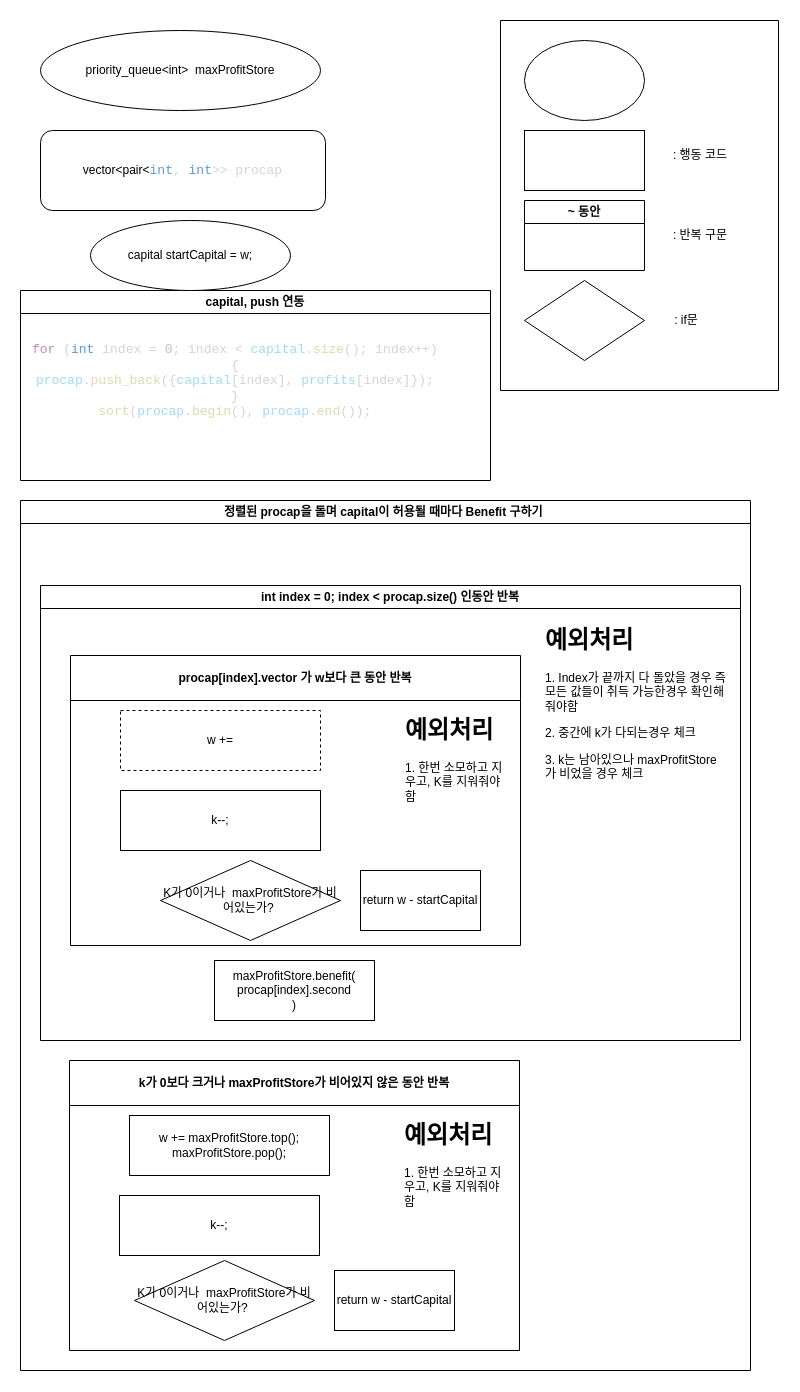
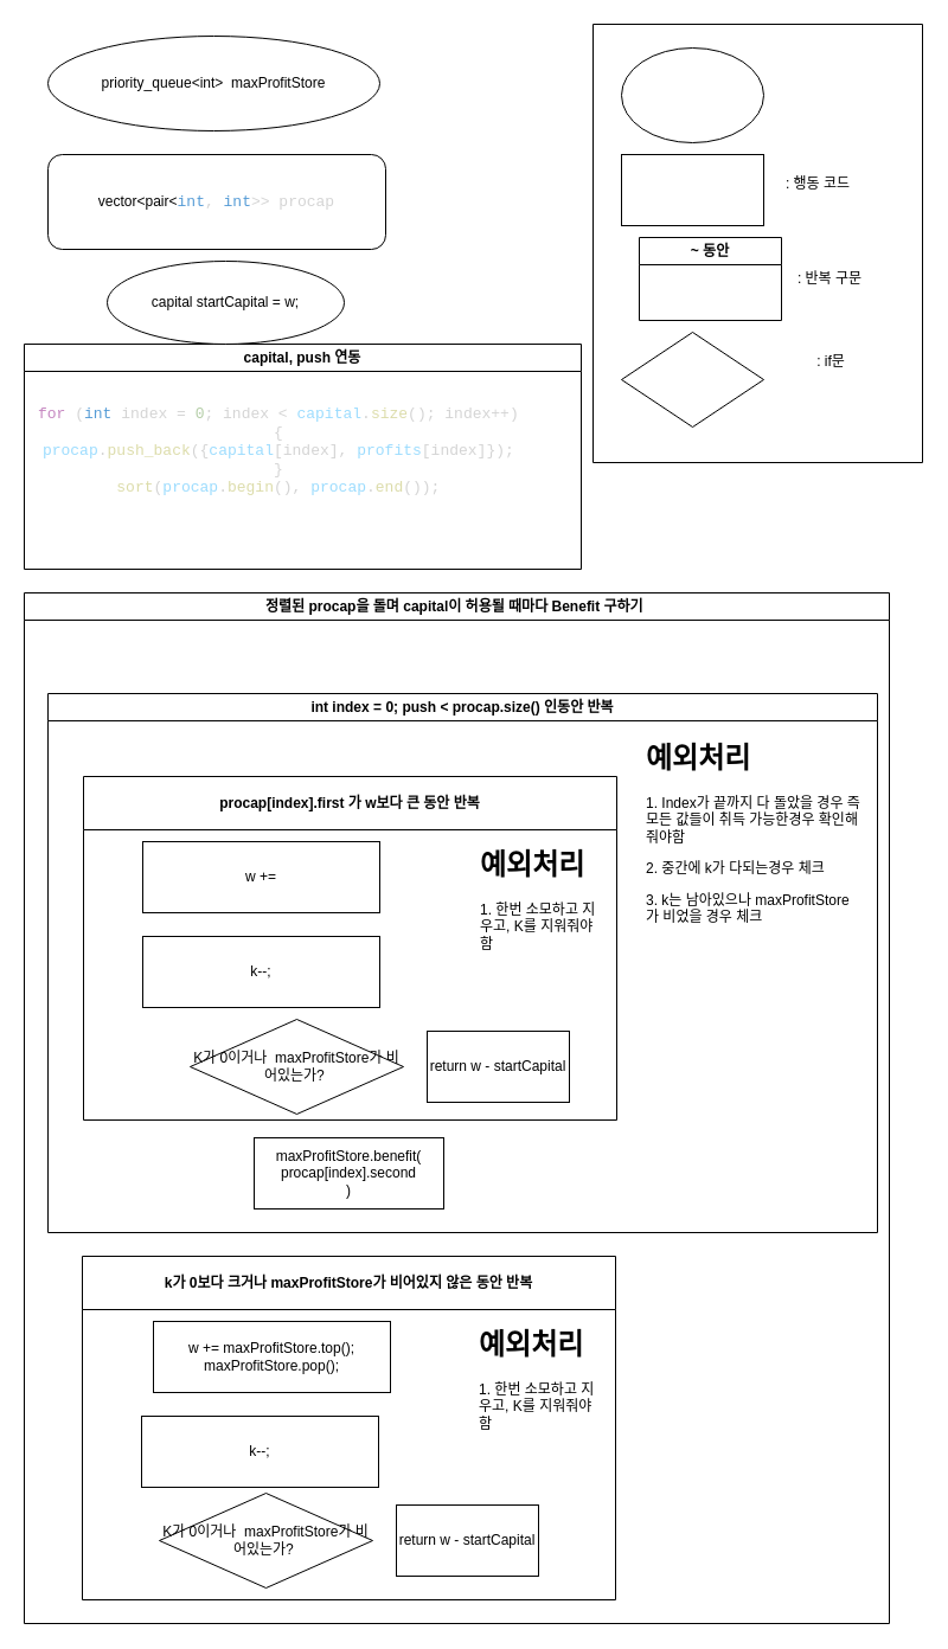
- <mxCell id="5" value=": 행동 코드" style="text;html=1;align=center;verticalAlign=middle;whiteSpace=wrap;rounded=0;" vertex="1" parent="2"><mxGeometry x="170" y="120" width="60" height="30" as="geometry" /></mxCell>
+ <mxCell id="5" value=": 행동 코드" style="text;html=1;align=center;verticalAlign=middle;whiteSpace=wrap;rounded=0;" vertex="1" parent="2"><mxGeometry x="160" y="120" width="60" height="30" as="geometry" /></mxCell>
- <mxCell id="6" value="~ 동안" style="swimlane;whiteSpace=wrap;html=1;" vertex="1" parent="2"><mxGeometry x="24" y="180" width="120" height="70" as="geometry" /></mxCell>
+ <mxCell id="6" value="~ 동안" style="swimlane;whiteSpace=wrap;html=1;" vertex="1" parent="2"><mxGeometry x="39" y="180" width="120" height="70" as="geometry" /></mxCell>
- <mxCell id="9" value=": if문" style="text;html=1;align=center;verticalAlign=middle;whiteSpace=wrap;rounded=0;" vertex="1" parent="2"><mxGeometry x="156" y="285" width="60" height="30" as="geometry" /></mxCell>
+ <mxCell id="9" value=": if문" style="text;html=1;align=center;verticalAlign=middle;whiteSpace=wrap;rounded=0;" vertex="1" parent="2"><mxGeometry x="171" y="270" width="60" height="30" as="geometry" /></mxCell>
- <mxCell id="13" value="int index = 0; index &amp;lt; procap.size() 인동안 반복" style="swimlane;whiteSpace=wrap;html=1;" vertex="1" parent="12"><mxGeometry x="20" y="85" width="700" height="455" as="geometry" /></mxCell>
+ <mxCell id="13" value="int index = 0; push &amp;lt; procap.size() 인동안 반복" style="swimlane;whiteSpace=wrap;html=1;" vertex="1" parent="12"><mxGeometry x="20" y="85" width="700" height="455" as="geometry" /></mxCell>
- <mxCell id="16" value="procap[index].vector 가 w보다 큰 동안 반복" style="swimlane;whiteSpace=wrap;html=1;startSize=45;" vertex="1" parent="13"><mxGeometry x="30" y="70" width="450" height="290" as="geometry" /></mxCell>
+ <mxCell id="16" value="procap[index].first 가 w보다 큰 동안 반복" style="swimlane;whiteSpace=wrap;html=1;startSize=45;" vertex="1" parent="13"><mxGeometry x="30" y="70" width="450" height="290" as="geometry" /></mxCell>
- <mxCell id="18" value="w +=" style="rounded=0;whiteSpace=wrap;html=1;dashed=1;" vertex="1" parent="16"><mxGeometry x="50" y="55" width="200" height="60" as="geometry" /></mxCell>
+ <mxCell id="18" value="w +=" style="rounded=0;whiteSpace=wrap;html=1;" vertex="1" parent="16"><mxGeometry x="50" y="55" width="200" height="60" as="geometry" /></mxCell>
